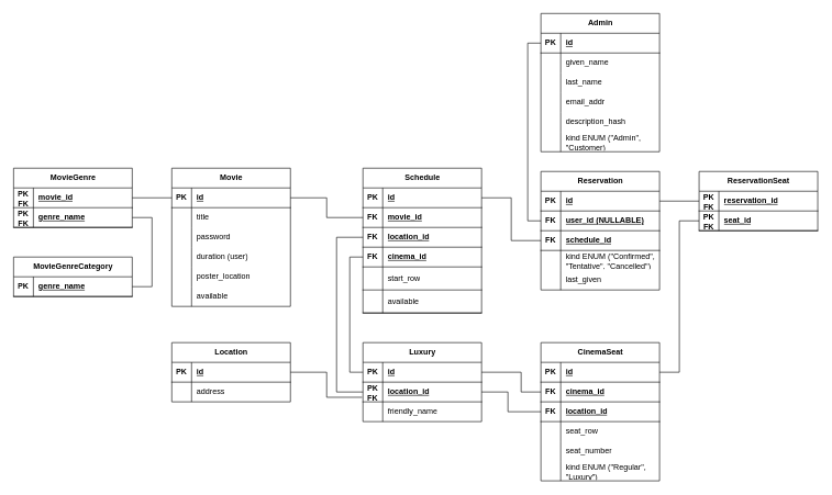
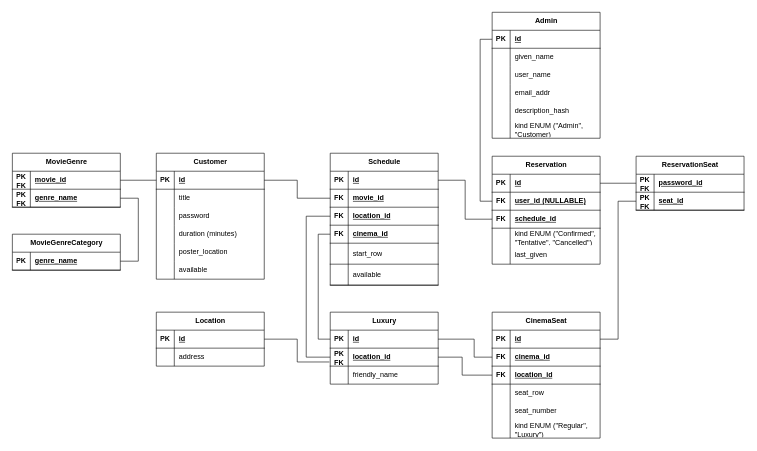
- <mxCell id="130" value="last_name" style="shape=partialRectangle;connectable=0;fillColor=none;top=0;left=0;bottom=0;right=0;align=left;spacingLeft=6;overflow=hidden;whiteSpace=wrap;html=1;" vertex="1" parent="128"><mxGeometry x="30" width="150" height="30" as="geometry"><mxRectangle width="150" height="30" as="alternateBounds" /></mxGeometry></mxCell>
+ <mxCell id="130" value="user_name" style="shape=partialRectangle;connectable=0;fillColor=none;top=0;left=0;bottom=0;right=0;align=left;spacingLeft=6;overflow=hidden;whiteSpace=wrap;html=1;" vertex="1" parent="128"><mxGeometry x="30" width="150" height="30" as="geometry"><mxRectangle width="150" height="30" as="alternateBounds" /></mxGeometry></mxCell>
- <mxCell id="62" value="Movie" style="shape=table;startSize=30;container=1;collapsible=1;childLayout=tableLayout;fixedRows=1;rowLines=0;fontStyle=1;align=center;resizeLast=1;html=1;" vertex="1" parent="1"><mxGeometry x="260" y="255" width="180" height="210" as="geometry" /></mxCell>
+ <mxCell id="62" value="Customer" style="shape=table;startSize=30;container=1;collapsible=1;childLayout=tableLayout;fixedRows=1;rowLines=0;fontStyle=1;align=center;resizeLast=1;html=1;" vertex="1" parent="1"><mxGeometry x="260" y="255" width="180" height="210" as="geometry" /></mxCell>
- <mxCell id="102" value="reservation_id" style="shape=partialRectangle;connectable=0;fillColor=none;top=0;left=0;bottom=0;right=0;align=left;spacingLeft=6;fontStyle=5;overflow=hidden;whiteSpace=wrap;html=1;" vertex="1" parent="100"><mxGeometry x="30" width="150" height="30" as="geometry"><mxRectangle width="150" height="30" as="alternateBounds" /></mxGeometry></mxCell>
+ <mxCell id="102" value="password_id" style="shape=partialRectangle;connectable=0;fillColor=none;top=0;left=0;bottom=0;right=0;align=left;spacingLeft=6;fontStyle=5;overflow=hidden;whiteSpace=wrap;html=1;" vertex="1" parent="100"><mxGeometry x="30" width="150" height="30" as="geometry"><mxRectangle width="150" height="30" as="alternateBounds" /></mxGeometry></mxCell>
- <mxCell id="74" value="duration (user)" style="shape=partialRectangle;connectable=0;fillColor=none;top=0;left=0;bottom=0;right=0;align=left;spacingLeft=6;overflow=hidden;whiteSpace=wrap;html=1;" vertex="1" parent="72"><mxGeometry x="30" width="150" height="30" as="geometry"><mxRectangle width="150" height="30" as="alternateBounds" /></mxGeometry></mxCell>
+ <mxCell id="74" value="duration (minutes)" style="shape=partialRectangle;connectable=0;fillColor=none;top=0;left=0;bottom=0;right=0;align=left;spacingLeft=6;overflow=hidden;whiteSpace=wrap;html=1;" vertex="1" parent="72"><mxGeometry x="30" width="150" height="30" as="geometry"><mxRectangle width="150" height="30" as="alternateBounds" /></mxGeometry></mxCell>
